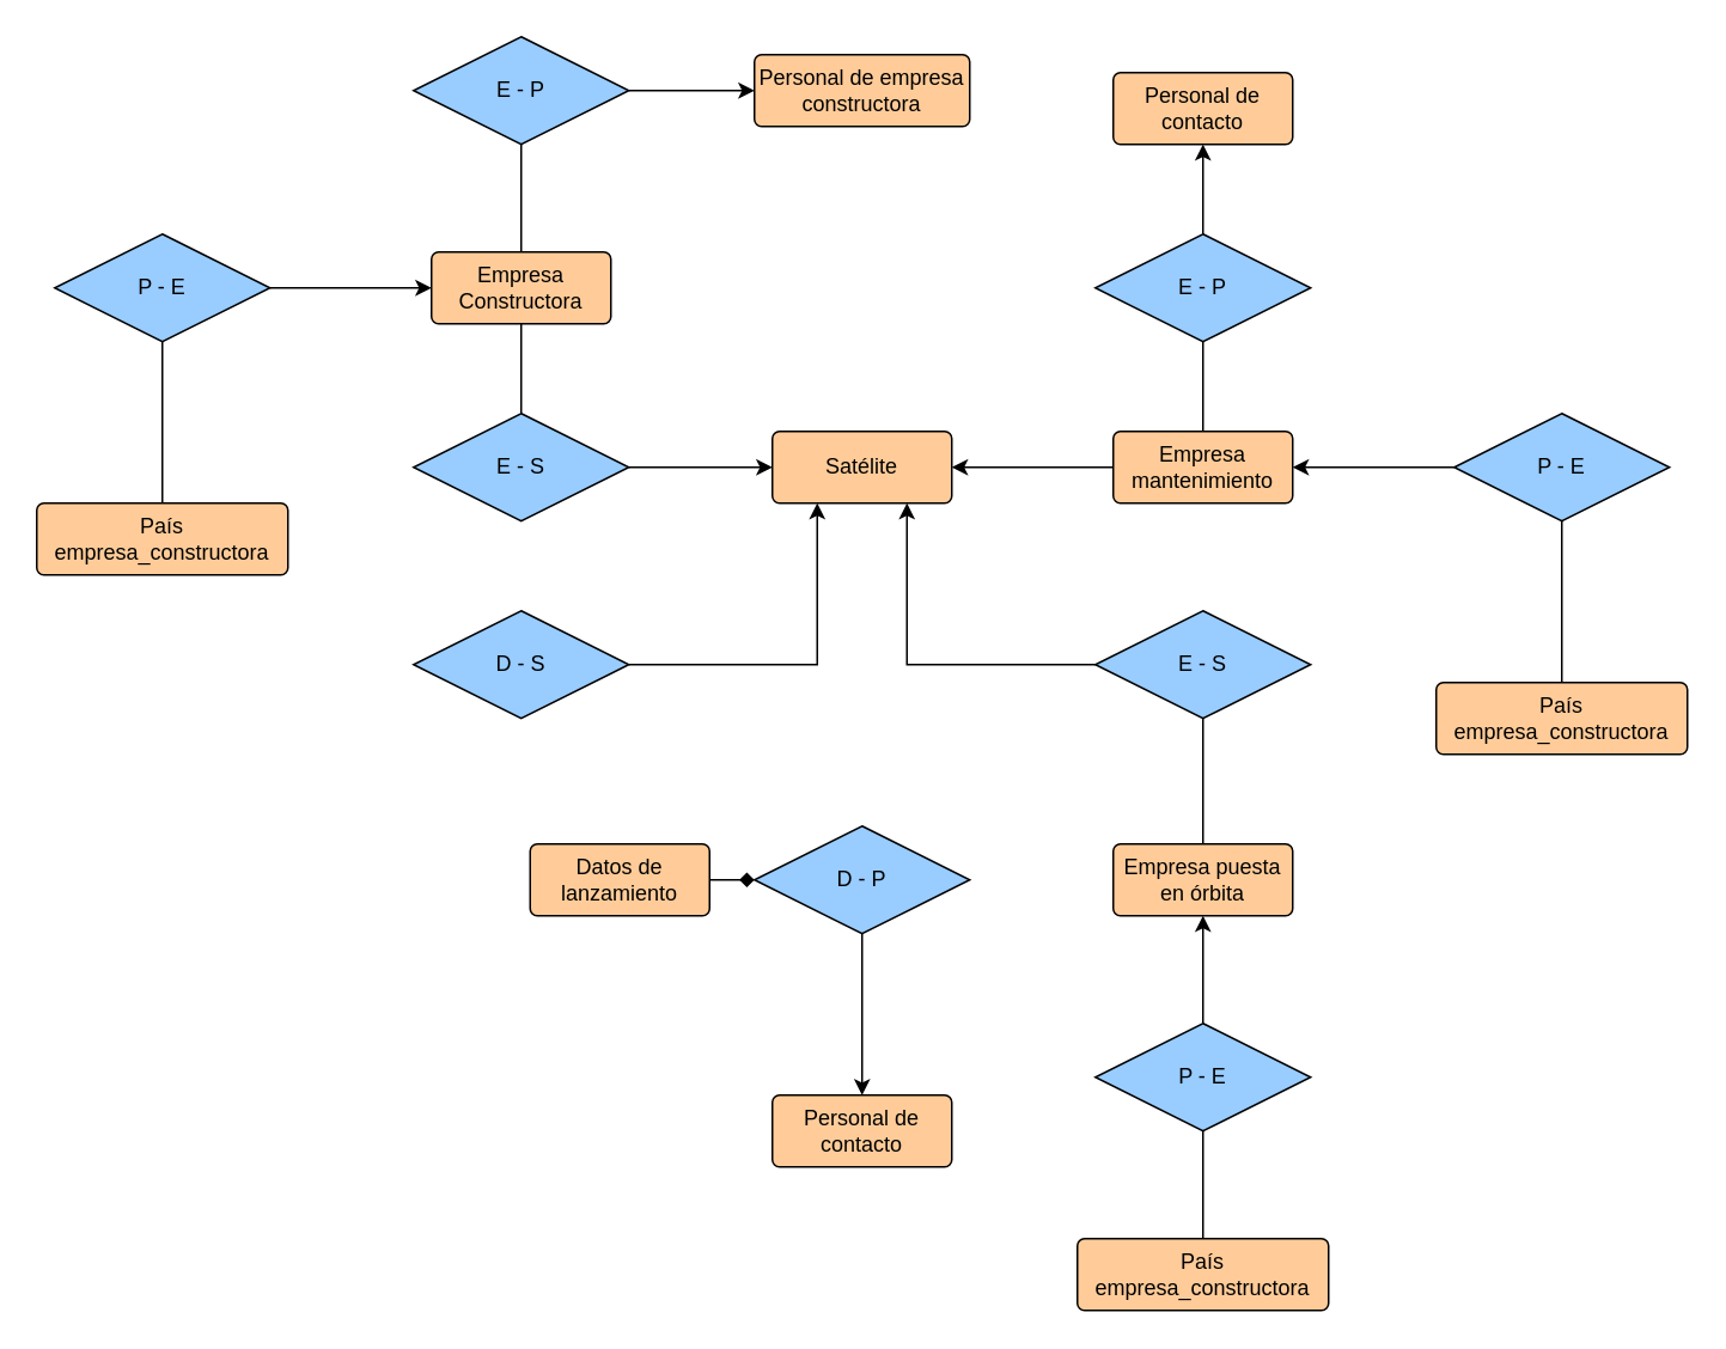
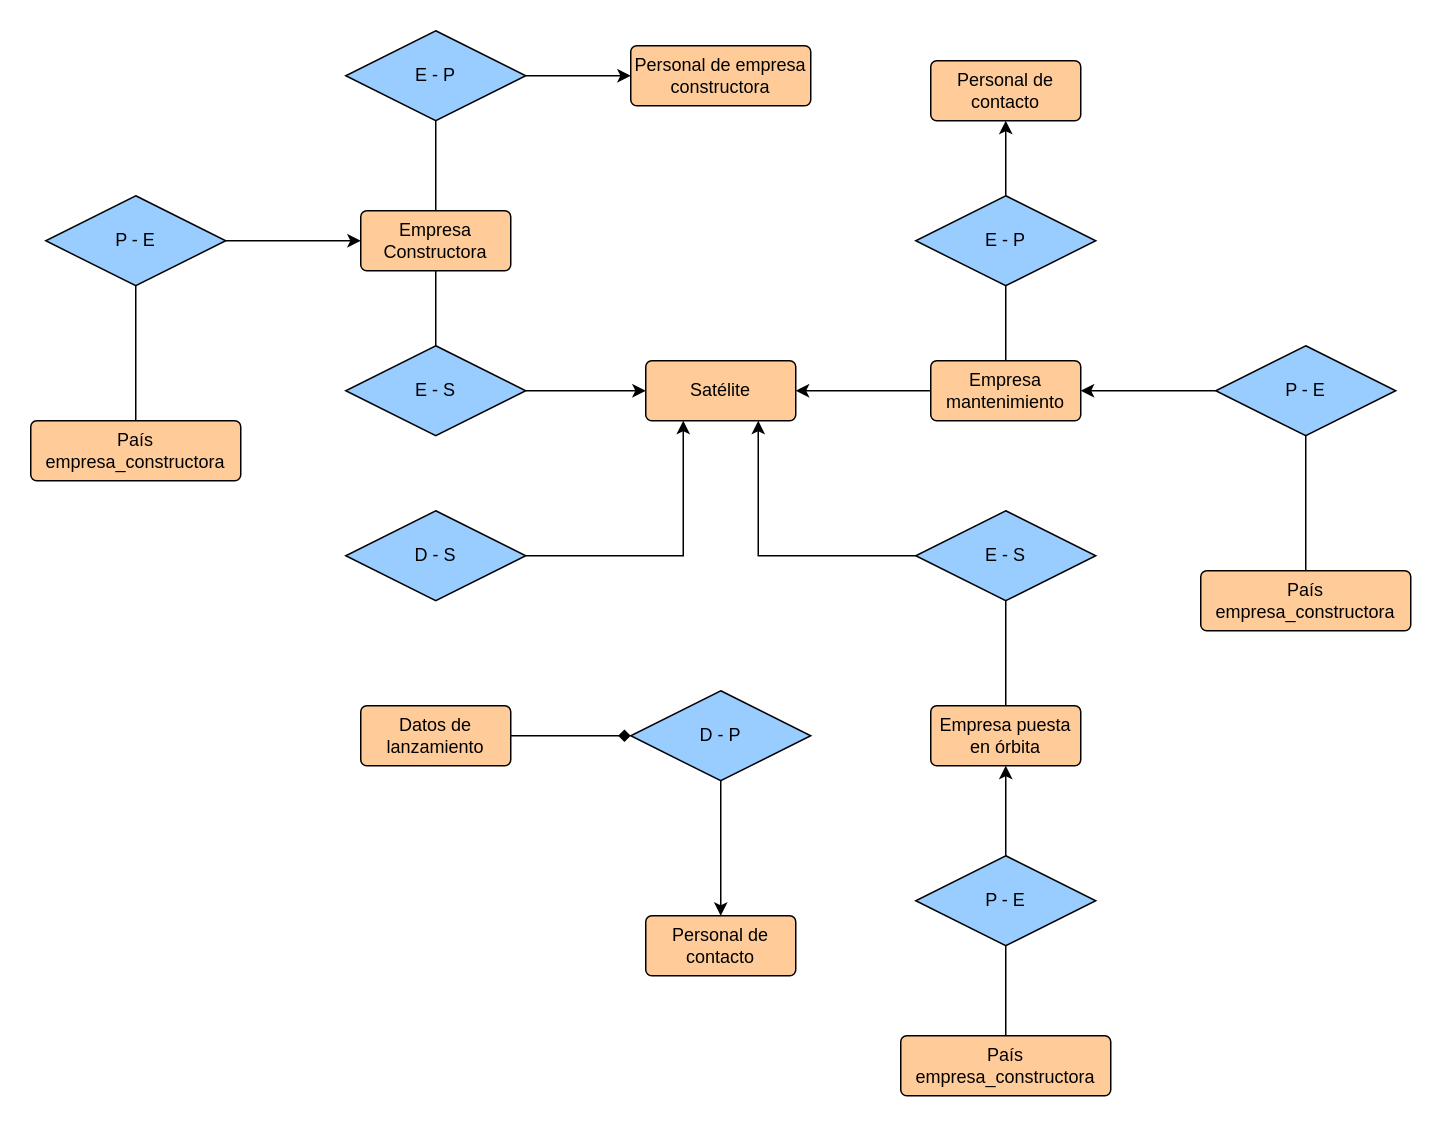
- <mxCell id="5" value="Datos de lanzamiento" style="rounded=1;arcSize=10;whiteSpace=wrap;html=1;align=center;fillColor=#FFCC99;" vertex="1" parent="1"><mxGeometry x="295" y="470" width="100" height="40" as="geometry" /></mxCell>
+ <mxCell id="5" value="Datos de lanzamiento" style="rounded=1;arcSize=10;whiteSpace=wrap;html=1;align=center;fillColor=#FFCC99;" vertex="1" parent="1"><mxGeometry x="240" y="470" width="100" height="40" as="geometry" /></mxCell>
